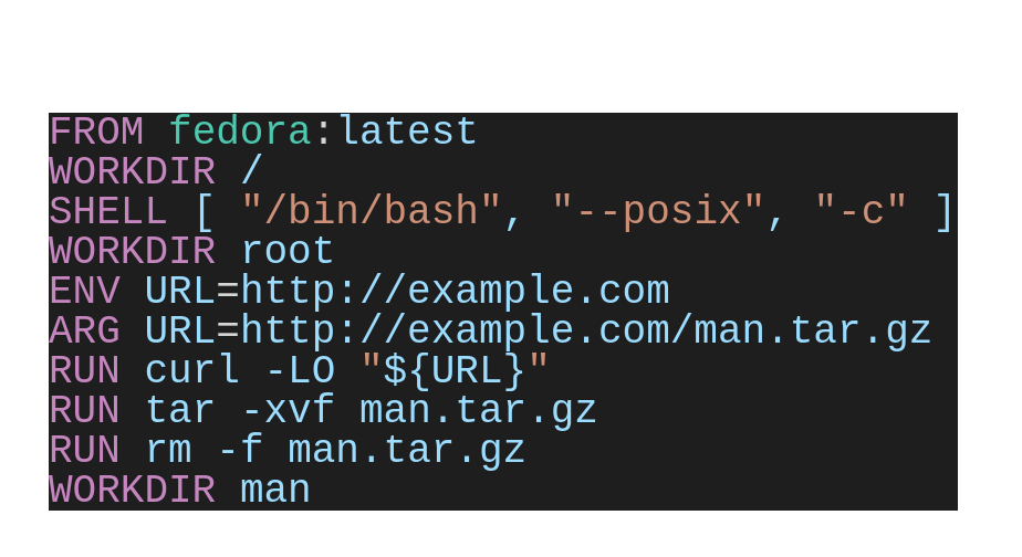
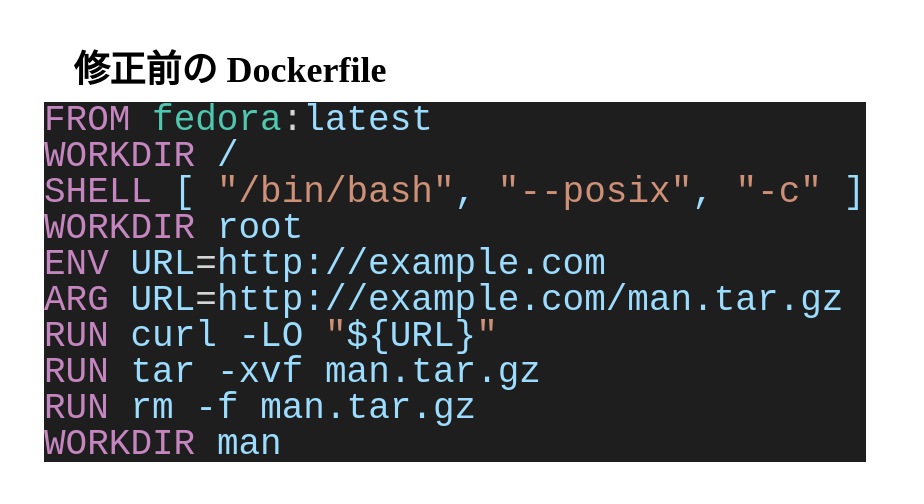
+ <mxCell id="3" value="修正前の Dockerfile" style="text;html=1;strokeColor=none;fillColor=none;align=center;verticalAlign=middle;whiteSpace=wrap;rounded=0;fontSize=18;fontStyle=1;fontFamily=Noto Sans JP;fontSource=https%3A%2F%2Ffonts.googleapis.com%2Fcss%3Ffamily%3DNoto%2BSans%2BJP;" parent="1" vertex="1"><mxGeometry x="30" y="20" width="170" height="30" as="geometry" /></mxCell>
